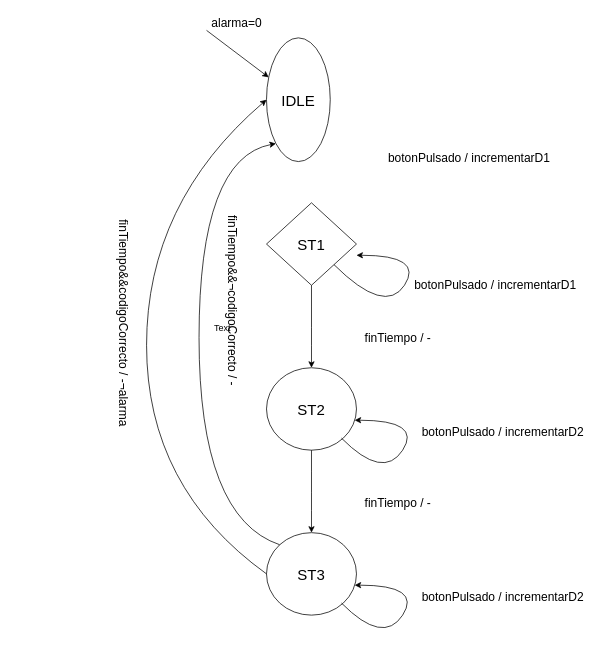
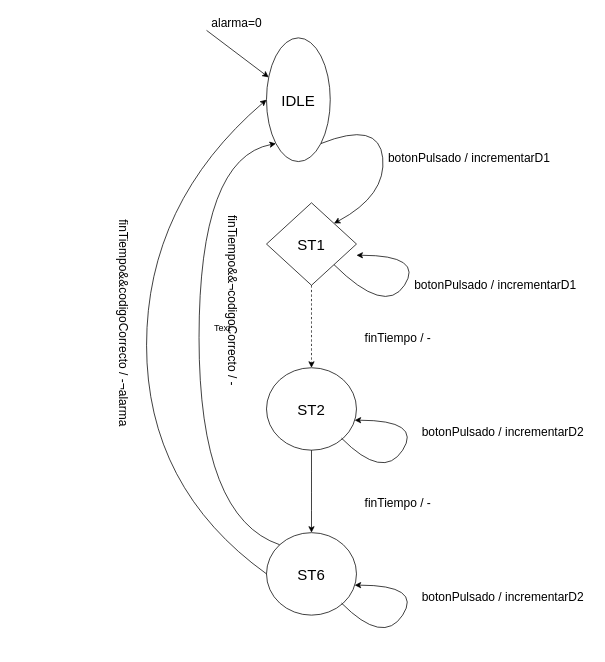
+ <mxCell id="7" value="" style="curved=1;endArrow=classic;html=1;entryX=1;entryY=0;entryDx=0;entryDy=0;exitX=1;exitY=1;exitDx=0;exitDy=0;" edge="1" parent="1" source="2" target="3"><mxGeometry width="50" height="50" relative="1" as="geometry"><mxPoint x="465" y="440" as="sourcePoint" /><mxPoint x="515" y="390" as="targetPoint" /><Array as="points"><mxPoint x="505" y="160" /><mxPoint x="515" y="260" /></Array></mxGeometry></mxCell>
- <mxCell id="14" value="" style="curved=1;endArrow=classic;html=1;entryX=0.5;entryY=0;entryDx=0;entryDy=0;exitX=0.5;exitY=1;exitDx=0;exitDy=0;" edge="1" parent="1" source="3" target="6"><mxGeometry width="50" height="50" relative="1" as="geometry"><mxPoint x="385" y="440" as="sourcePoint" /><mxPoint x="435" y="390" as="targetPoint" /><Array as="points"><mxPoint x="415" y="440" /></Array></mxGeometry></mxCell>
+ <mxCell id="14" value="" style="curved=1;endArrow=classic;html=1;entryX=0.5;entryY=0;entryDx=0;entryDy=0;exitX=0.5;exitY=1;exitDx=0;exitDy=0;dashed=1;" edge="1" parent="1" source="3" target="6"><mxGeometry width="50" height="50" relative="1" as="geometry"><mxPoint x="385" y="440" as="sourcePoint" /><mxPoint x="435" y="390" as="targetPoint" /><Array as="points"><mxPoint x="415" y="440" /></Array></mxGeometry></mxCell>
- <mxCell id="5" value="&lt;span style=&quot;font-size: 20px&quot;&gt;ST3&lt;/span&gt;" style="ellipse;whiteSpace=wrap;html=1;" vertex="1" parent="1"><mxGeometry x="355" y="710" width="120" height="110" as="geometry" /></mxCell>
+ <mxCell id="5" value="&lt;span style=&quot;font-size: 20px&quot;&gt;ST6&lt;/span&gt;" style="ellipse;whiteSpace=wrap;html=1;" vertex="1" parent="1"><mxGeometry x="355" y="710" width="120" height="110" as="geometry" /></mxCell>
